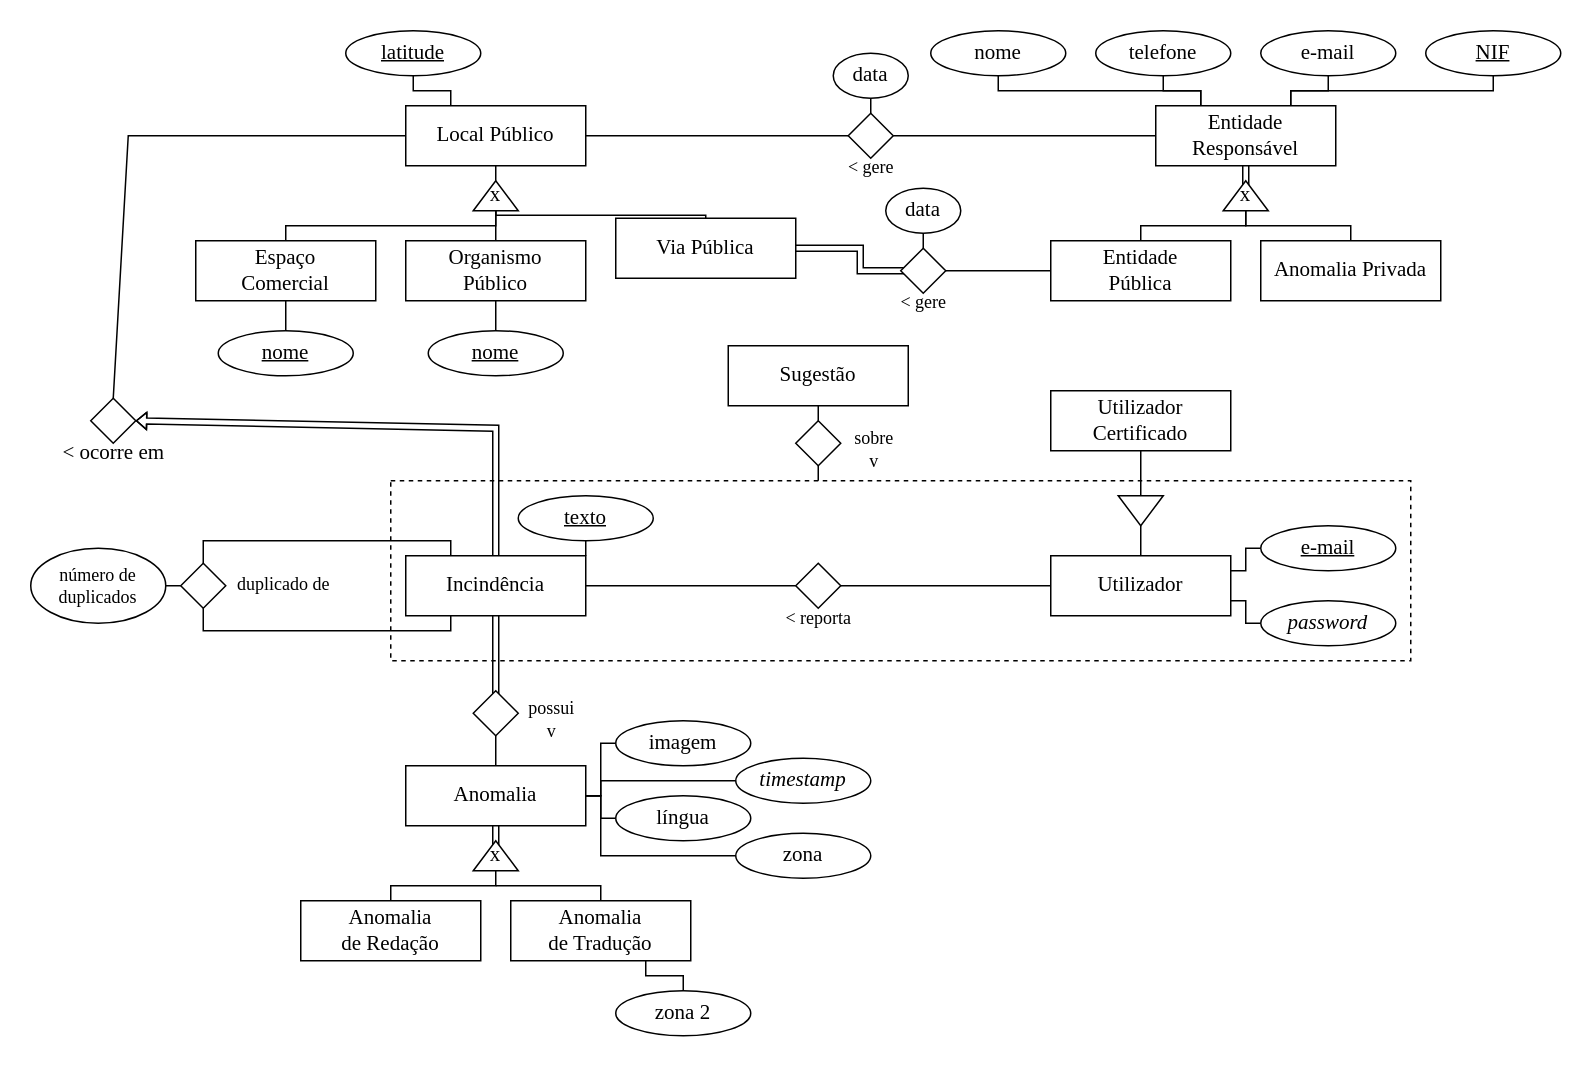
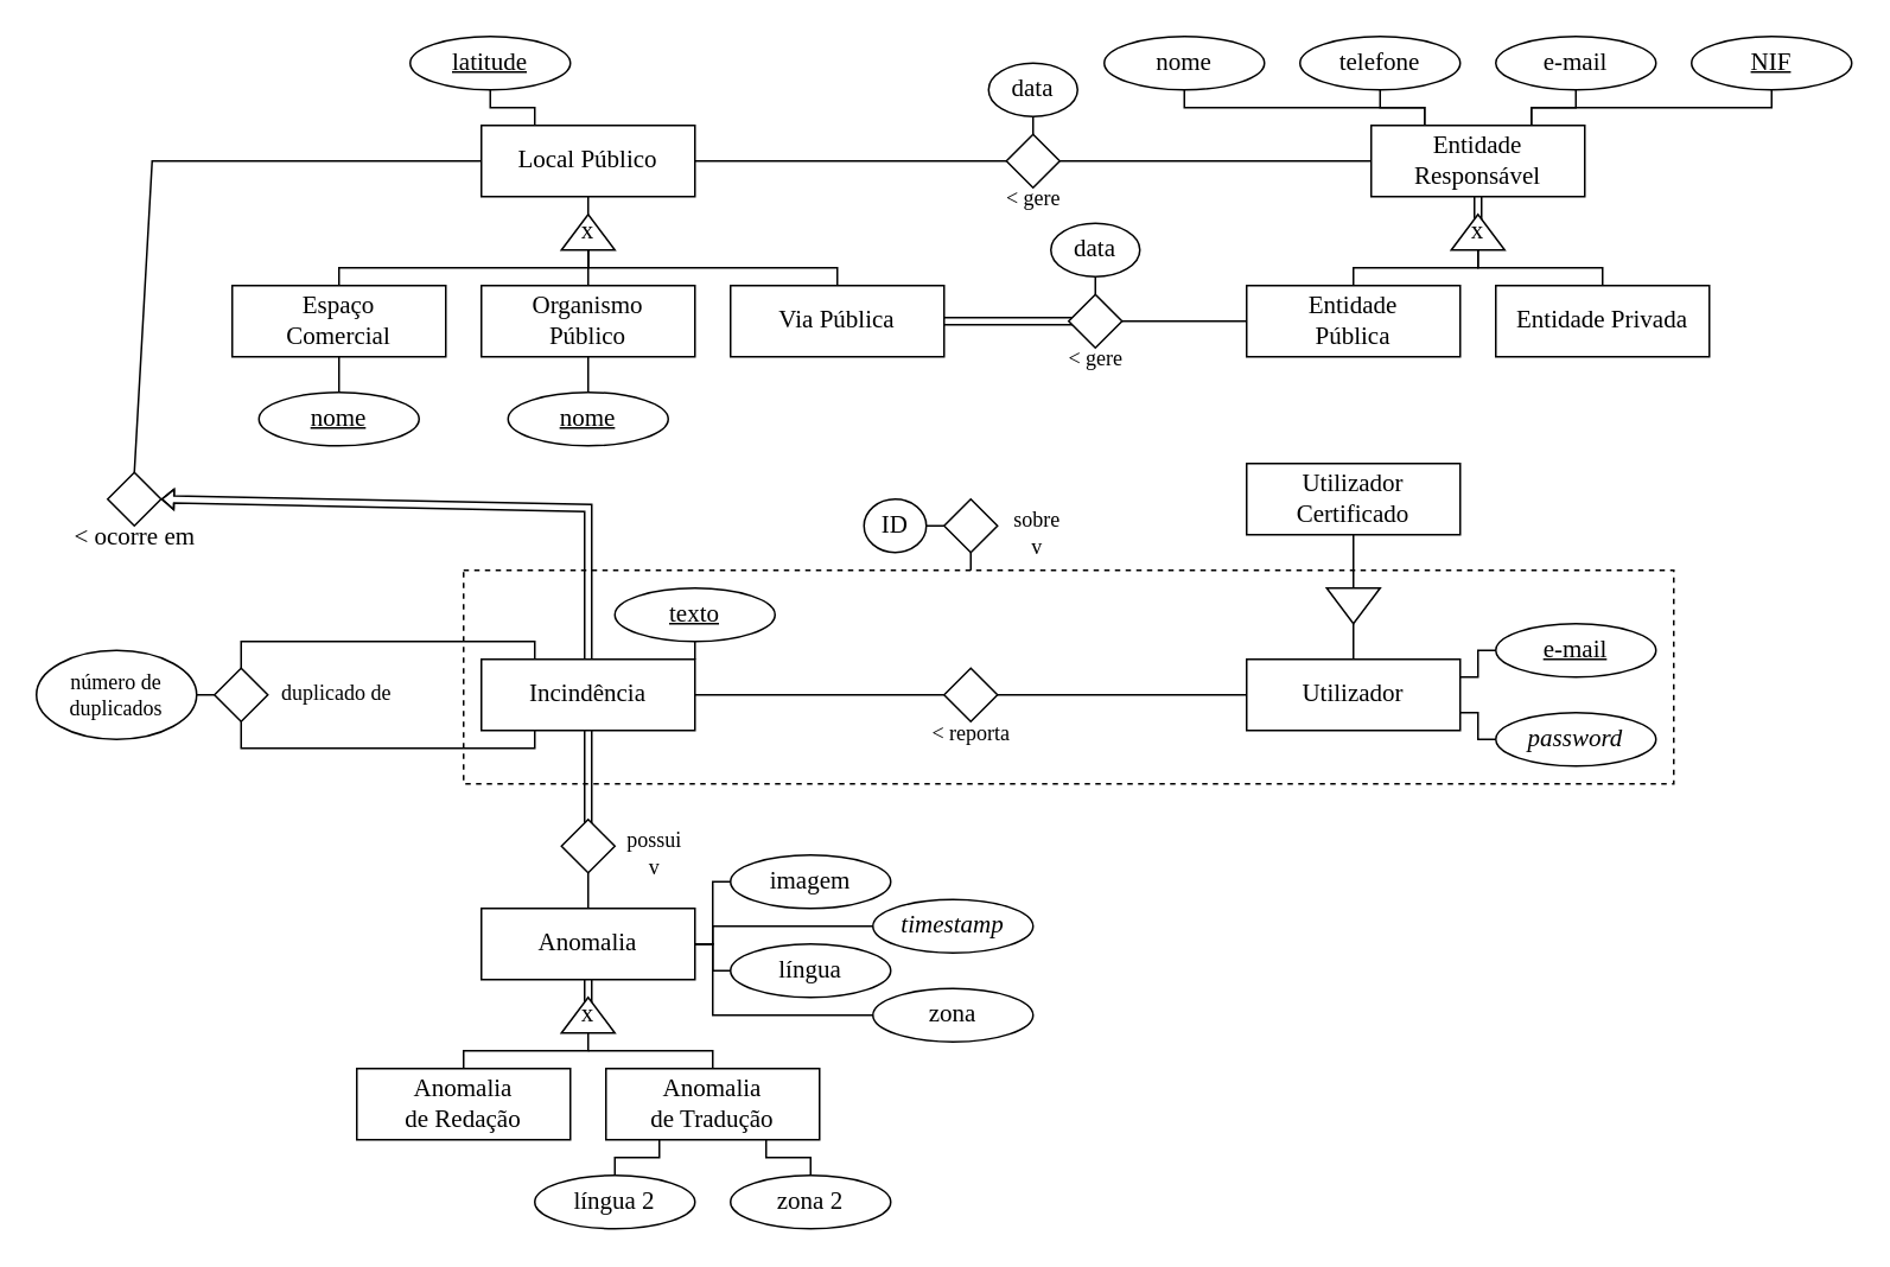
- <mxCell id="10" value="Via Pública" style="rounded=0;whiteSpace=wrap;html=1;fontFamily=Verdana;fontSize=14;" parent="1" vertex="1"><mxGeometry x="410" y="145" width="120" height="40" as="geometry" /></mxCell>
+ <mxCell id="10" value="Via Pública" style="rounded=0;whiteSpace=wrap;html=1;fontFamily=Verdana;fontSize=14;" parent="1" vertex="1"><mxGeometry x="410" y="160" width="120" height="40" as="geometry" /></mxCell>
- <mxCell id="26" value="Anomalia Privada" style="rounded=0;whiteSpace=wrap;html=1;fontFamily=Verdana;fontSize=14;" parent="1" vertex="1"><mxGeometry x="840" y="160" width="120" height="40" as="geometry" /></mxCell>
+ <mxCell id="26" value="Entidade Privada" style="rounded=0;whiteSpace=wrap;html=1;fontFamily=Verdana;fontSize=14;" parent="1" vertex="1"><mxGeometry x="840" y="160" width="120" height="40" as="geometry" /></mxCell>
- <mxCell id="90" value="&lt;font style=&quot;font-size: 14px&quot;&gt;Sugestão&lt;br&gt;&lt;/font&gt;" style="rounded=0;whiteSpace=wrap;html=1;fontFamily=Verdana;fontSize=12;align=center;" vertex="1" parent="1"><mxGeometry x="485" y="230" width="120" height="40" as="geometry" /></mxCell>
- <mxCell id="89" style="edgeStyle=orthogonalEdgeStyle;rounded=0;orthogonalLoop=1;jettySize=auto;html=1;exitX=0.5;exitY=1;exitDx=0;exitDy=0;entryX=0.5;entryY=0;entryDx=0;entryDy=0;endArrow=none;endFill=0;" edge="1" parent="1" source="90" target="91"><mxGeometry relative="1" as="geometry" /></mxCell>
+ <mxCell id="94" value="&lt;span&gt;&lt;span&gt;ID&lt;/span&gt;&lt;/span&gt;" style="ellipse;whiteSpace=wrap;html=1;fontFamily=Verdana;fontSize=14;fontStyle=0" vertex="1" parent="1"><mxGeometry x="485" y="280" width="35" height="30" as="geometry" /></mxCell>
+ <mxCell id="93" style="edgeStyle=orthogonalEdgeStyle;rounded=0;jumpSize=2;orthogonalLoop=1;jettySize=auto;html=1;exitX=1;exitY=0.5;exitDx=0;exitDy=0;entryX=0;entryY=0.5;entryDx=0;entryDy=0;startSize=2;endArrow=none;endFill=0;endSize=10;" edge="1" parent="1" source="94" target="91"><mxGeometry relative="1" as="geometry" /></mxCell>
+ <mxCell id="61" style="edgeStyle=elbowEdgeStyle;rounded=0;orthogonalLoop=1;jettySize=auto;elbow=vertical;html=1;exitX=0.5;exitY=0;exitDx=0;exitDy=0;entryX=0.25;entryY=1;entryDx=0;entryDy=0;shadow=0;endArrow=none;fontFamily=Verdana;fontSize=12;" parent="1" source="62" target="50" edge="1"><mxGeometry relative="1" as="geometry" /></mxCell>
+ <mxCell id="62" value="língua 2" style="ellipse;whiteSpace=wrap;html=1;fontFamily=Verdana;fontSize=14;" parent="1" vertex="1"><mxGeometry x="300" y="660" width="90" height="30" as="geometry" /></mxCell>
